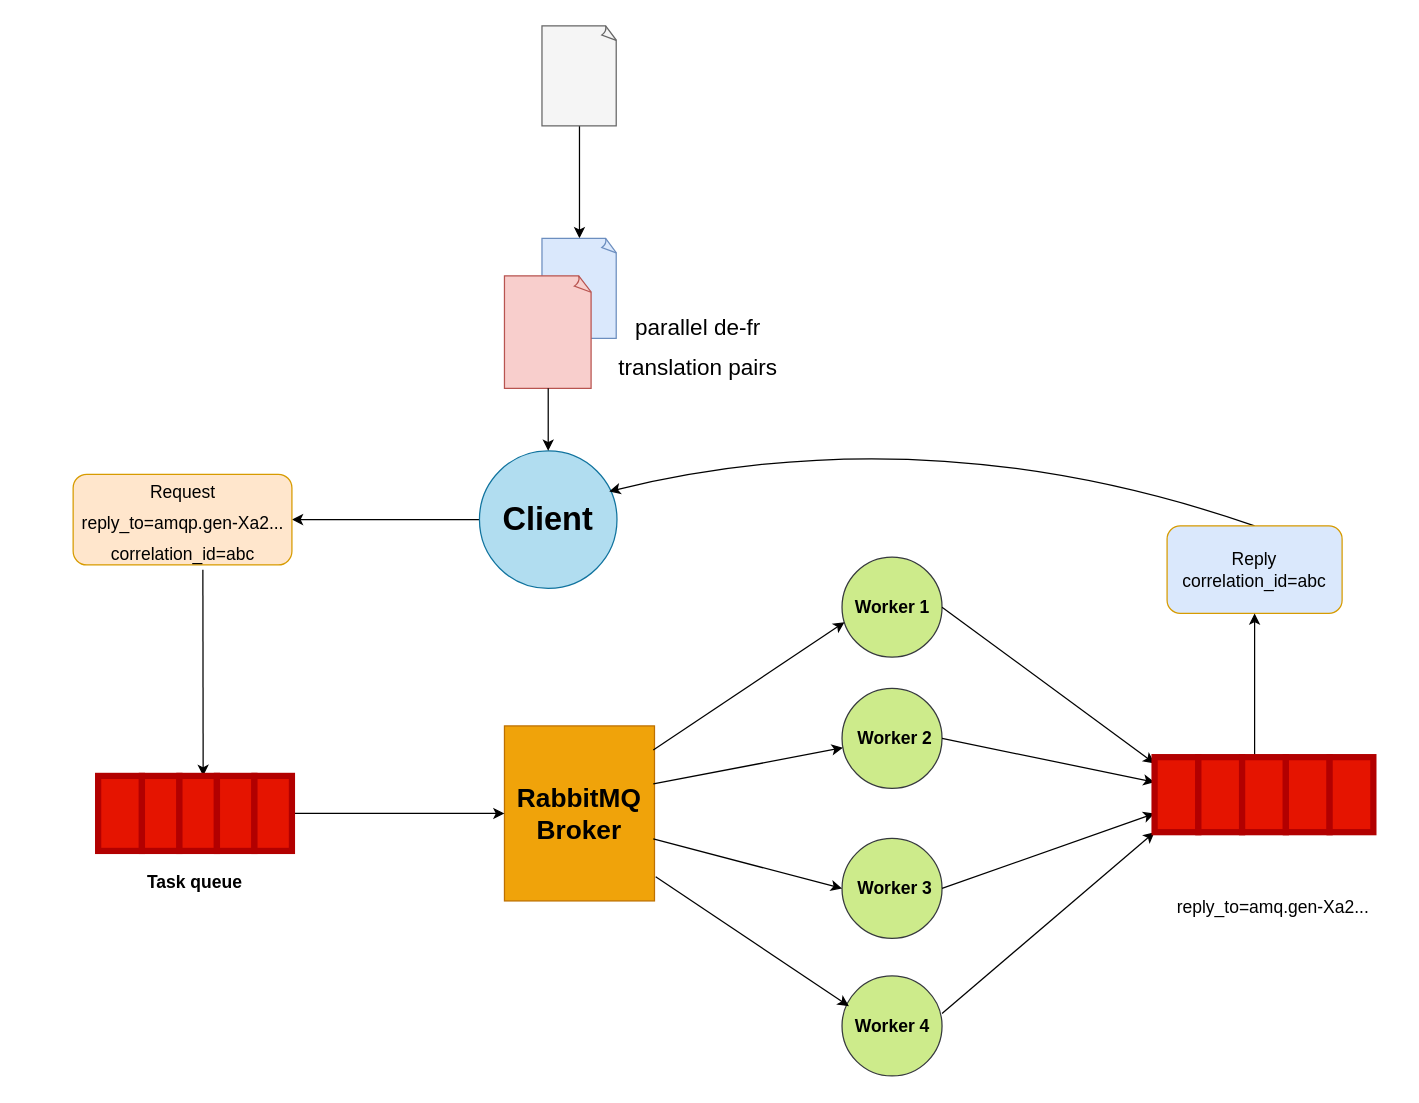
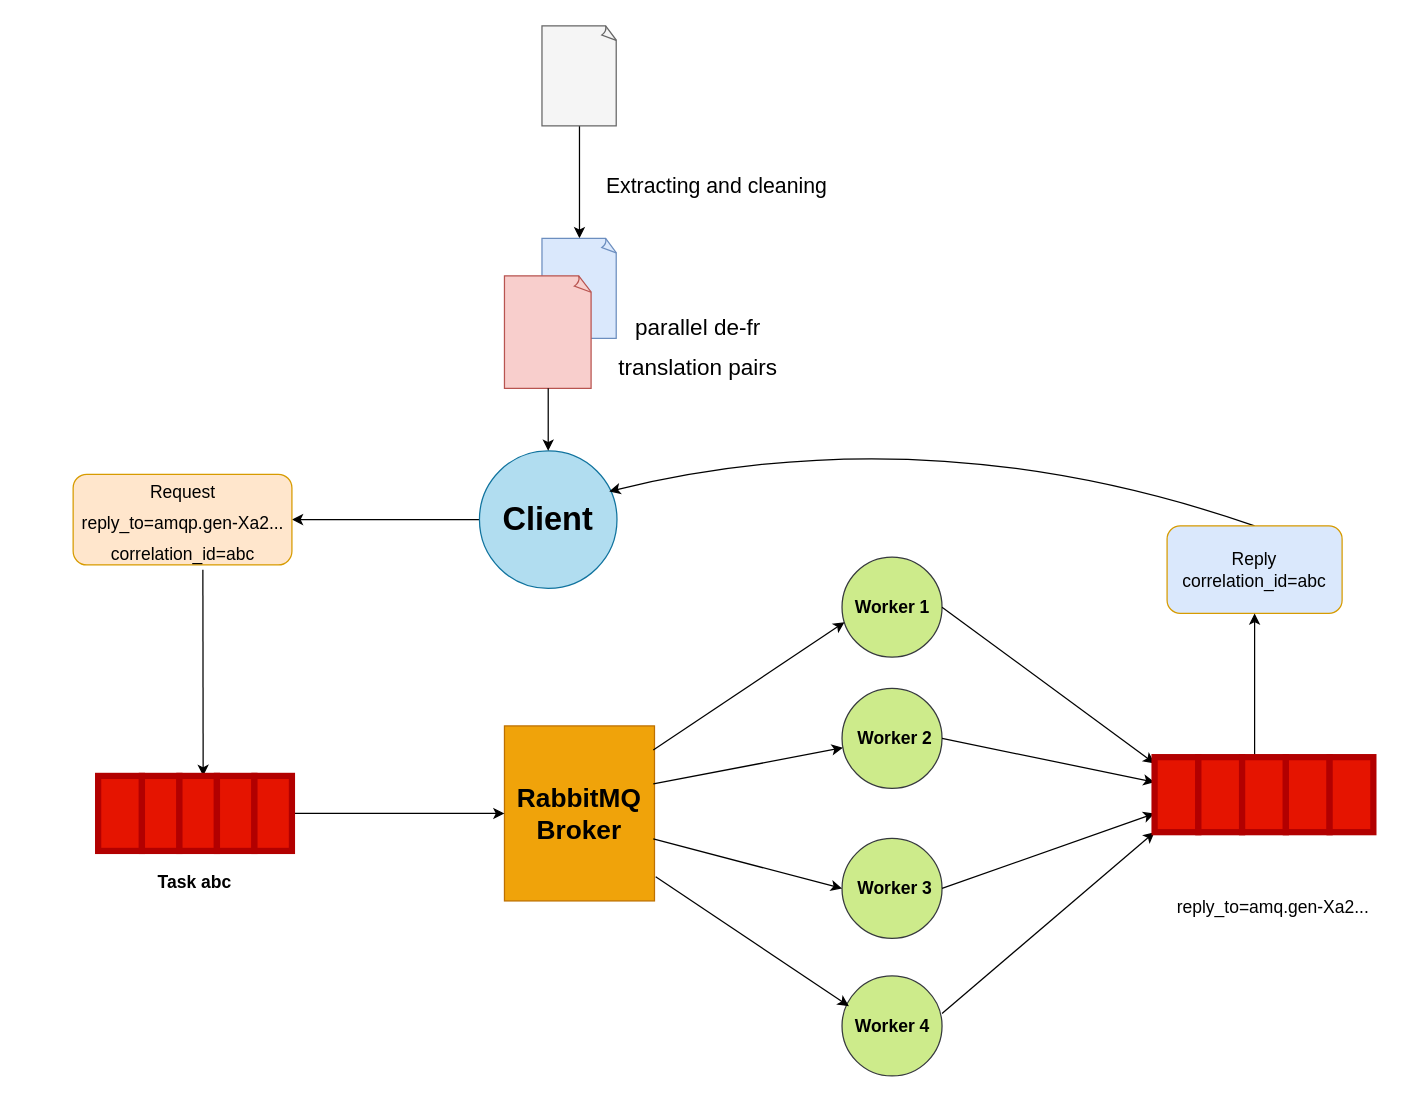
+ <mxCell id="35" value="&lt;font style=&quot;font-size: 17px;&quot;&gt;Extracting and cleaning&lt;/font&gt;" style="text;html=1;strokeColor=none;fillColor=none;align=center;verticalAlign=middle;whiteSpace=wrap;rounded=0;fontSize=26;" vertex="1" parent="1"><mxGeometry x="468" y="130" width="210" height="30" as="geometry" /></mxCell>
- <mxCell id="49" value="&lt;b&gt;Task queue&lt;/b&gt;" style="text;html=1;strokeColor=none;fillColor=none;align=center;verticalAlign=middle;whiteSpace=wrap;rounded=0;labelBackgroundColor=none;fontSize=14;" vertex="1" parent="1"><mxGeometry x="113" y="690" width="85" height="30" as="geometry" /></mxCell>
+ <mxCell id="49" value="&lt;b&gt;Task abc&lt;/b&gt;" style="text;html=1;strokeColor=none;fillColor=none;align=center;verticalAlign=middle;whiteSpace=wrap;rounded=0;labelBackgroundColor=none;fontSize=14;" vertex="1" parent="1"><mxGeometry x="113" y="690" width="85" height="30" as="geometry" /></mxCell>
